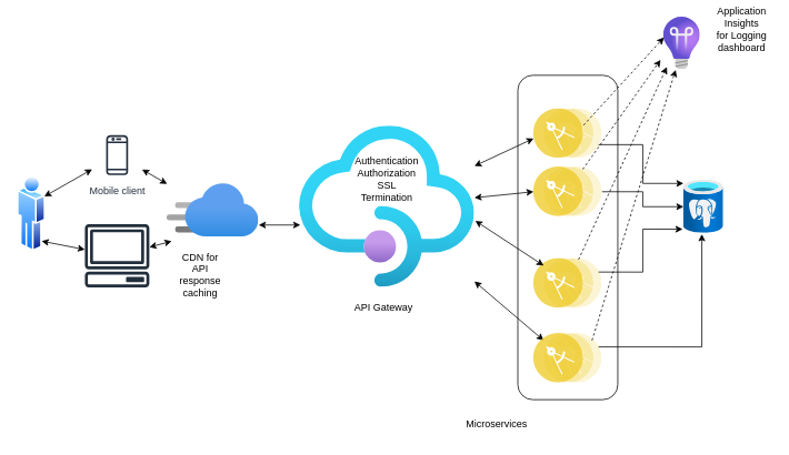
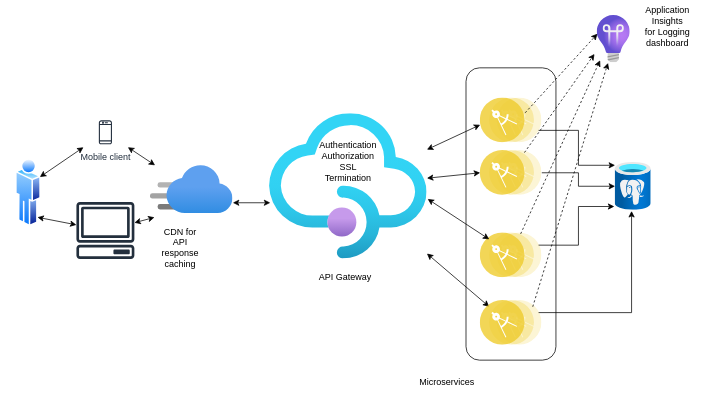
- <mxCell id="24" value="Mobile client" style="sketch=0;outlineConnect=0;fontColor=#232F3E;gradientColor=none;strokeColor=#232F3E;fillColor=#ffffff;dashed=0;verticalLabelPosition=bottom;verticalAlign=top;align=center;html=1;fontSize=12;fontStyle=0;aspect=fixed;shape=mxgraph.aws4.resourceIcon;resIcon=mxgraph.aws4.mobile_client;" vertex="1" parent="1"><mxGeometry x="110" y="156" width="60" height="60" as="geometry" /></mxCell>
+ <mxCell id="24" value="Mobile client" style="sketch=0;outlineConnect=0;fontColor=#232F3E;gradientColor=none;strokeColor=#232F3E;fillColor=#ffffff;dashed=0;verticalLabelPosition=bottom;verticalAlign=top;align=center;html=1;fontSize=12;fontStyle=0;aspect=fixed;shape=mxgraph.aws4.resourceIcon;resIcon=mxgraph.aws4.mobile_client;" vertex="1" parent="1"><mxGeometry x="110" y="156" width="60" height="40" as="geometry" /></mxCell>
